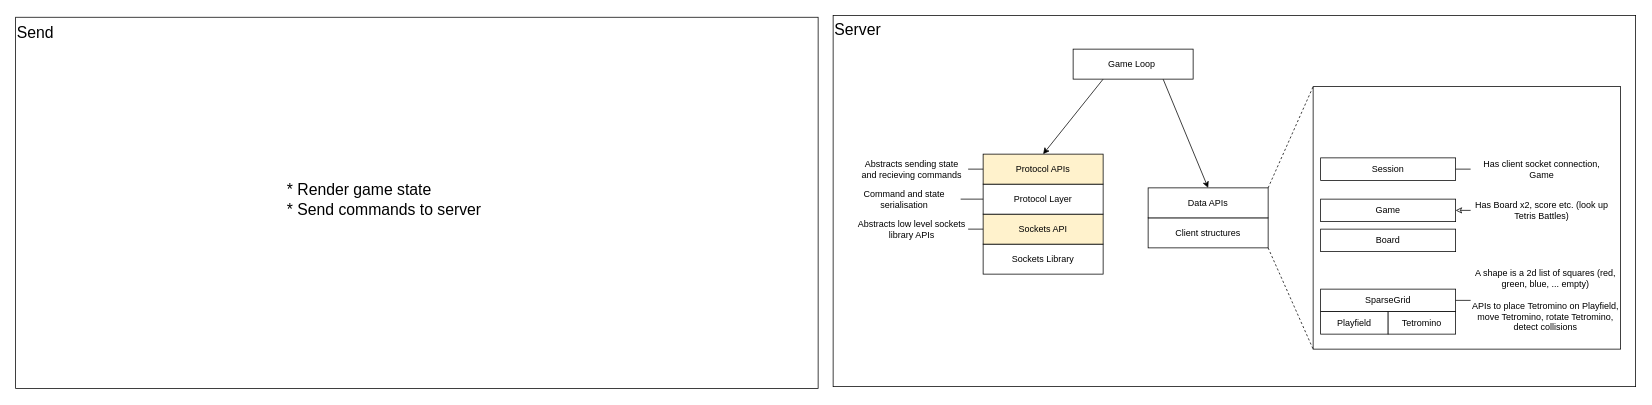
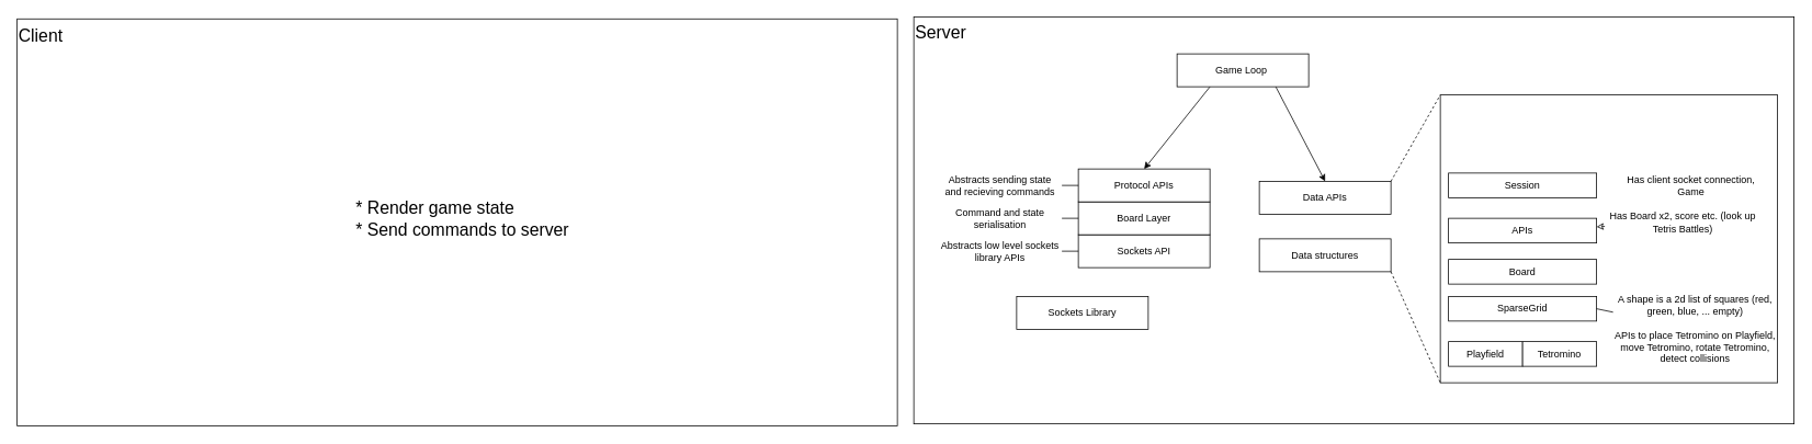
- <mxCell id="33" value="&lt;span style=&quot;font-size: 21px&quot;&gt;Send&lt;/span&gt;" style="rounded=0;whiteSpace=wrap;html=1;fillColor=none;align=left;verticalAlign=top;" parent="1" vertex="1"><mxGeometry x="20" y="22.5" width="1070" height="495" as="geometry" /></mxCell>
+ <mxCell id="33" value="&lt;span style=&quot;font-size: 21px&quot;&gt;Client&lt;/span&gt;" style="rounded=0;whiteSpace=wrap;html=1;fillColor=none;align=left;verticalAlign=top;" parent="1" vertex="1"><mxGeometry x="20" y="22.5" width="1070" height="495" as="geometry" /></mxCell>
- <mxCell id="15" value="Protocol APIs" style="rounded=0;whiteSpace=wrap;html=1;fillColor=#fff2cc;" parent="1" vertex="1"><mxGeometry x="1310" y="205" width="160" height="40" as="geometry" /></mxCell>
+ <mxCell id="15" value="Protocol APIs" style="rounded=0;whiteSpace=wrap;html=1;" parent="1" vertex="1"><mxGeometry x="1310" y="205" width="160" height="40" as="geometry" /></mxCell>
- <mxCell id="31" value="" style="edgeStyle=none;html=1;endArrow=none;endFill=0;entryX=1;entryY=0.5;entryDx=0;entryDy=0;" parent="1" source="32" target="27" edge="1"><mxGeometry relative="1" as="geometry" /></mxCell>
- <mxCell id="34" value="* Render game state&lt;br&gt;&lt;div style=&quot;&quot;&gt;&lt;span&gt;* Send commands to server&lt;/span&gt;&lt;/div&gt;" style="text;html=1;strokeColor=none;fillColor=none;align=left;verticalAlign=middle;whiteSpace=wrap;rounded=0;fontSize=21;" parent="1" vertex="1"><mxGeometry x="380" y="230" width="270" height="70" as="geometry" /></mxCell>
+ <mxCell id="34" value="* Render game state&lt;br&gt;&lt;div style=&quot;&quot;&gt;&lt;span&gt;* Send commands to server&lt;/span&gt;&lt;/div&gt;" style="text;html=1;strokeColor=none;fillColor=none;align=left;verticalAlign=middle;whiteSpace=wrap;rounded=0;fontSize=21;" parent="1" vertex="1"><mxGeometry x="430" y="230" width="270" height="70" as="geometry" /></mxCell>
- <mxCell id="20" value="Command and state serialisation" style="text;html=1;strokeColor=none;fillColor=none;align=center;verticalAlign=middle;whiteSpace=wrap;rounded=0;" parent="1" vertex="1"><mxGeometry x="1130" y="250" width="150" height="30" as="geometry" /></mxCell>
+ <mxCell id="20" value="Command and state serialisation" style="text;html=1;strokeColor=none;fillColor=none;align=center;verticalAlign=middle;whiteSpace=wrap;rounded=0;" parent="1" vertex="1"><mxGeometry x="1140" y="250" width="150" height="30" as="geometry" /></mxCell>
- <mxCell id="14" value="Protocol Layer" style="rounded=0;whiteSpace=wrap;html=1;" parent="1" vertex="1"><mxGeometry x="1310" y="245" width="160" height="40" as="geometry" /></mxCell>
+ <mxCell id="14" value="Board Layer" style="rounded=0;whiteSpace=wrap;html=1;" parent="1" vertex="1"><mxGeometry x="1310" y="245" width="160" height="40" as="geometry" /></mxCell>
- <mxCell id="4" value="Data APIs" style="rounded=0;whiteSpace=wrap;html=1;" parent="1" vertex="1"><mxGeometry x="1530" y="250" width="160" height="40" as="geometry" /></mxCell>
+ <mxCell id="4" value="Data APIs" style="rounded=0;whiteSpace=wrap;html=1;" parent="1" vertex="1"><mxGeometry x="1530" y="220" width="160" height="40" as="geometry" /></mxCell>
- <mxCell id="30" value="Game" style="rounded=0;whiteSpace=wrap;html=1;" parent="1" vertex="1"><mxGeometry x="1760" y="265" width="180" height="30" as="geometry" /></mxCell>
+ <mxCell id="30" value="APIs" style="rounded=0;whiteSpace=wrap;html=1;" parent="1" vertex="1"><mxGeometry x="1760" y="265" width="180" height="30" as="geometry" /></mxCell>
- <mxCell id="29" value="Has Board x2, score etc. (look up Tetris Battles)" style="text;html=1;strokeColor=none;fillColor=none;align=center;verticalAlign=middle;whiteSpace=wrap;rounded=0;" parent="1" vertex="1"><mxGeometry x="1960" y="265" width="190" height="30" as="geometry" /></mxCell>
+ <mxCell id="29" value="Has Board x2, score etc. (look up Tetris Battles)" style="text;html=1;strokeColor=none;fillColor=none;align=center;verticalAlign=middle;whiteSpace=wrap;rounded=0;" parent="1" vertex="1"><mxGeometry x="1950" y="255" width="190" height="30" as="geometry" /></mxCell>
- <mxCell id="13" value="Sockets API" style="rounded=0;whiteSpace=wrap;html=1;fillColor=#fff2cc;" parent="1" vertex="1"><mxGeometry x="1310" y="285" width="160" height="40" as="geometry" /></mxCell>
+ <mxCell id="13" value="Sockets API" style="rounded=0;whiteSpace=wrap;html=1;" parent="1" vertex="1"><mxGeometry x="1310" y="285" width="160" height="40" as="geometry" /></mxCell>
- <mxCell id="3" value="Client structures" style="rounded=0;whiteSpace=wrap;html=1;" parent="1" vertex="1"><mxGeometry x="1530" y="290" width="160" height="40" as="geometry" /></mxCell>
+ <mxCell id="3" value="Data structures" style="rounded=0;whiteSpace=wrap;html=1;" parent="1" vertex="1"><mxGeometry x="1530" y="290" width="160" height="40" as="geometry" /></mxCell>
- <mxCell id="11" value="Board" style="rounded=0;whiteSpace=wrap;html=1;" parent="1" vertex="1"><mxGeometry x="1760" y="305" width="180" height="30" as="geometry" /></mxCell>
+ <mxCell id="11" value="Board" style="rounded=0;whiteSpace=wrap;html=1;" parent="1" vertex="1"><mxGeometry x="1760" y="315" width="180" height="30" as="geometry" /></mxCell>
- <mxCell id="12" value="Sockets Library" style="rounded=0;whiteSpace=wrap;html=1;" parent="1" vertex="1"><mxGeometry x="1310" y="325" width="160" height="40" as="geometry" /></mxCell>
+ <mxCell id="12" value="Sockets Library" style="rounded=0;whiteSpace=wrap;html=1;" parent="1" vertex="1"><mxGeometry x="1235" y="360" width="160" height="40" as="geometry" /></mxCell>
- <mxCell id="6" value="SparseGrid" style="rounded=0;whiteSpace=wrap;html=1;" parent="1" vertex="1"><mxGeometry x="1760" y="385" width="180" height="30" as="geometry" /></mxCell>
+ <mxCell id="6" value="SparseGrid" style="rounded=0;whiteSpace=wrap;html=1;" parent="1" vertex="1"><mxGeometry x="1760" y="360" width="180" height="30" as="geometry" /></mxCell>
